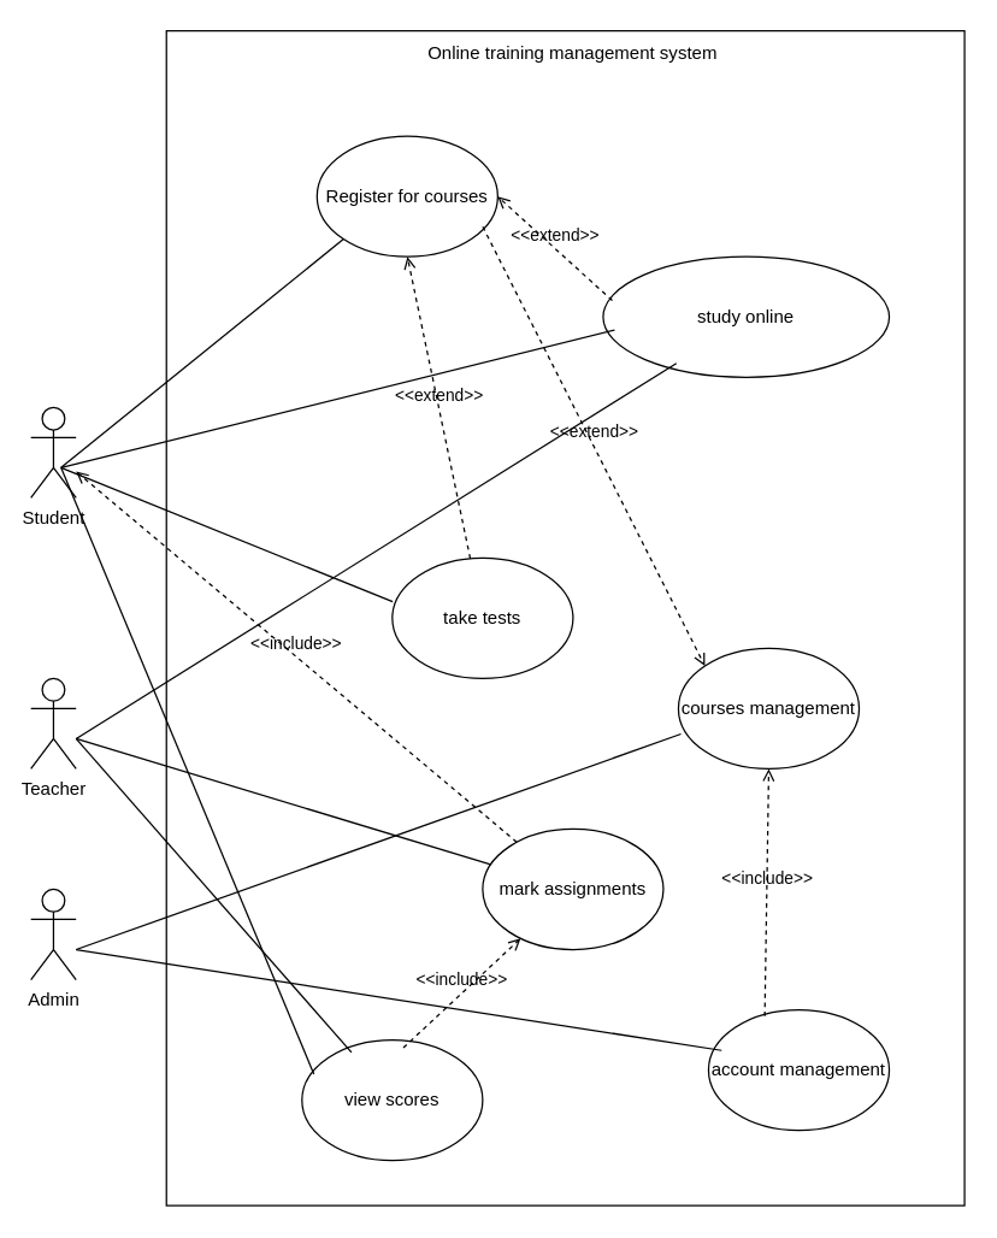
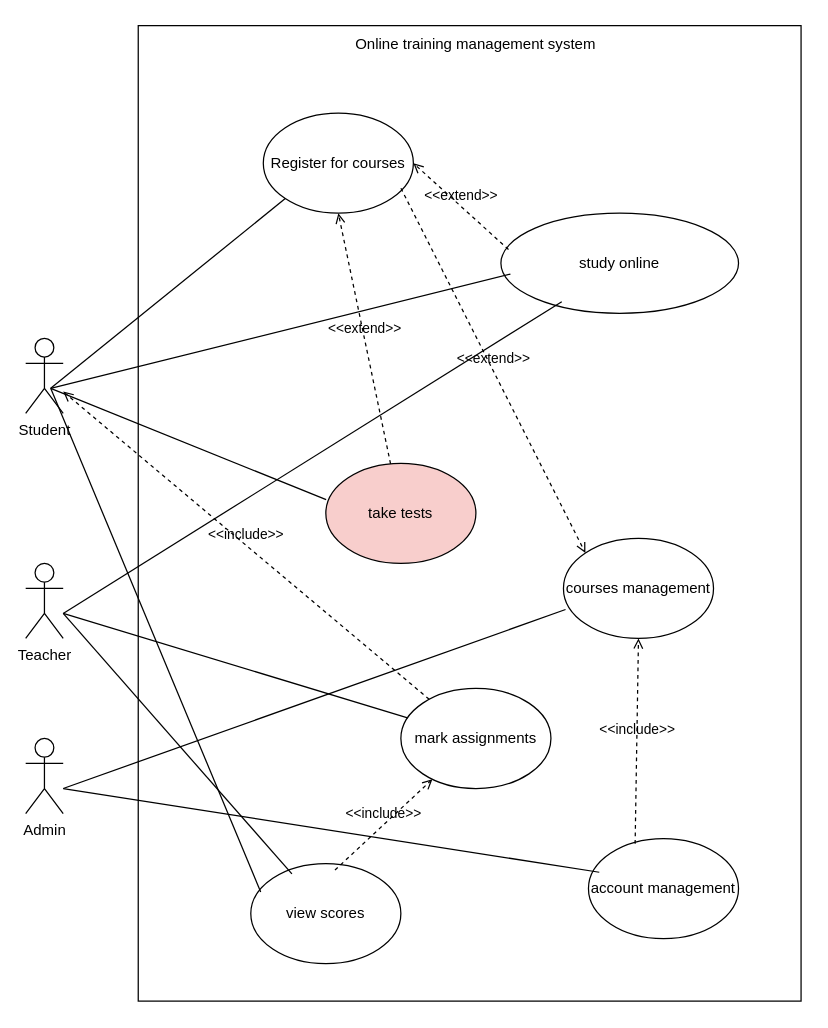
- <mxCell id="10" value="take tests" style="ellipse;whiteSpace=wrap;html=1;" vertex="1" parent="1"><mxGeometry x="260" y="370" width="120" height="80" as="geometry" /></mxCell>
+ <mxCell id="10" value="take tests" style="ellipse;whiteSpace=wrap;html=1;fillColor=#f8cecc;" vertex="1" parent="1"><mxGeometry x="260" y="370" width="120" height="80" as="geometry" /></mxCell>
